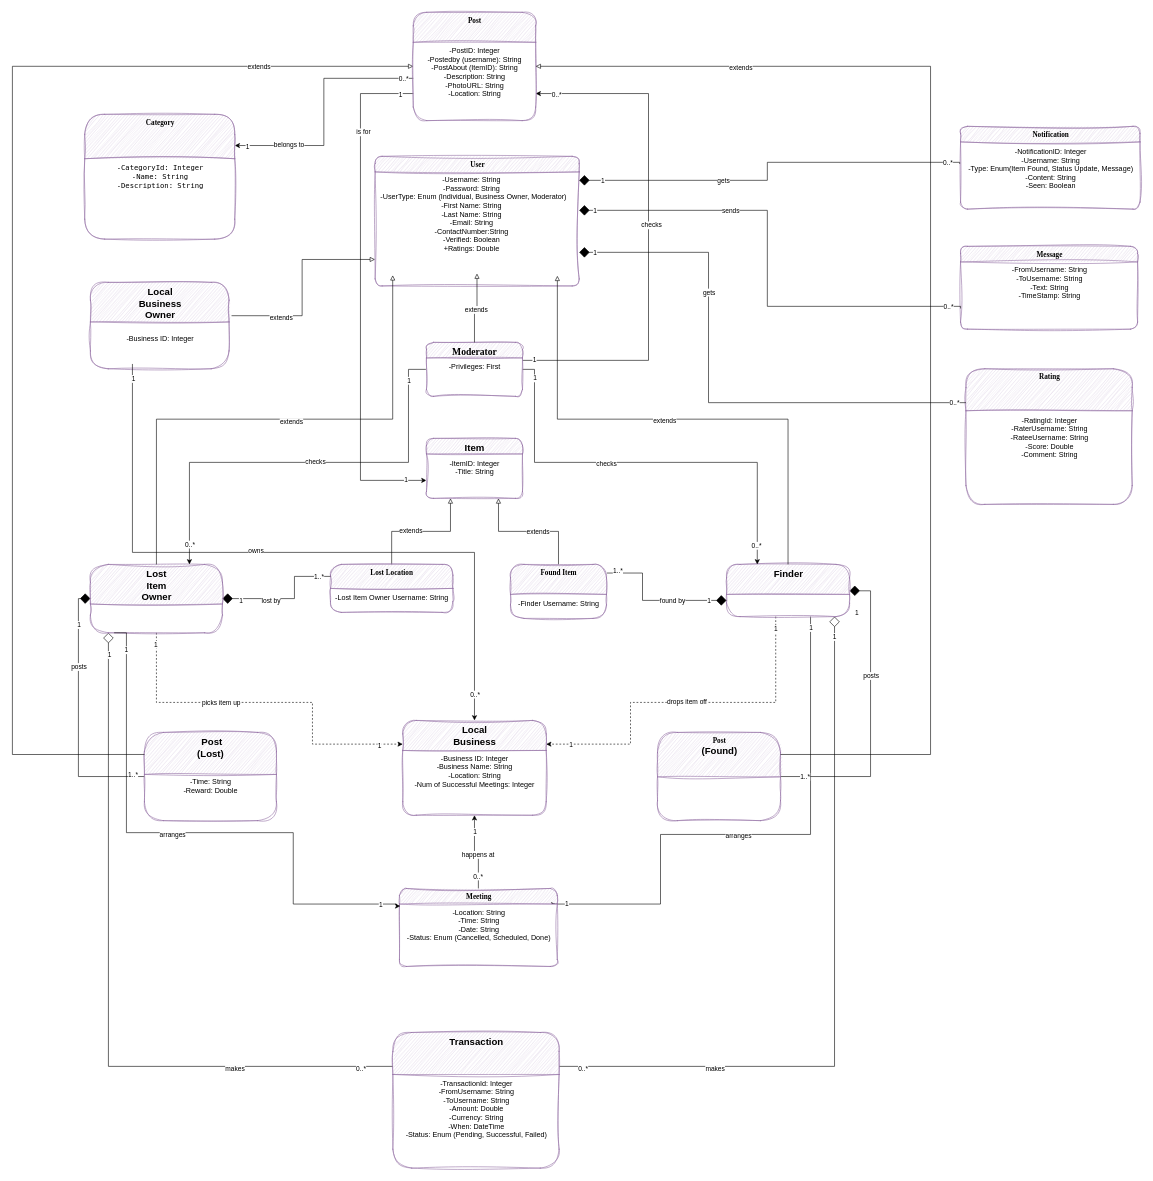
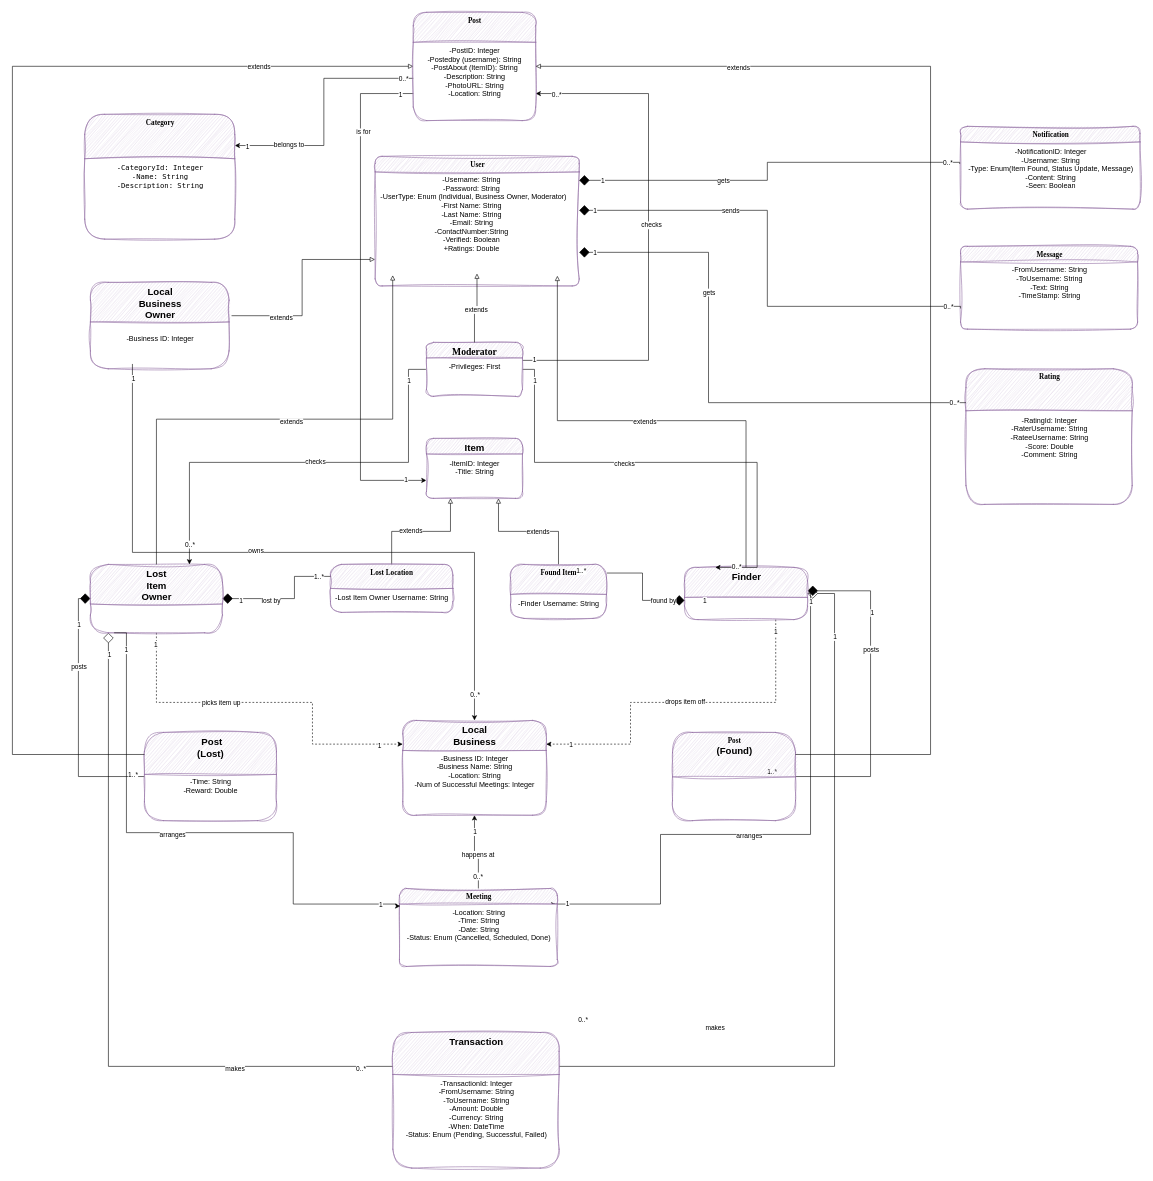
- <mxCell id="32" value="&lt;span id=&quot;docs-internal-guid-a88b9b18-7fff-cebd-dcaf-61405e9e3261&quot; style=&quot;font-size:12pt;font-family:Calibri,sans-serif;color:#000000;background-color:transparent;font-weight:700;font-style:normal;font-variant:normal;text-decoration:none;vertical-align:baseline;white-space:pre;white-space:pre-wrap;&quot;&gt;Finder&lt;/span&gt;" style="swimlane;html=1;fontStyle=1;align=center;verticalAlign=top;childLayout=stackLayout;horizontal=1;startSize=50;horizontalStack=0;resizeParent=1;resizeLast=0;collapsible=1;marginBottom=0;swimlaneFillColor=#ffffff;rounded=1;shadow=0;comic=0;labelBackgroundColor=none;strokeWidth=1;fillColor=#e1d5e7;fontFamily=Verdana;fontSize=12;sketch=1;curveFitting=1;jiggle=2;strokeColor=#9673a6;" parent="1" vertex="1"><mxGeometry x="1210" y="940" width="205" height="87" as="geometry" /></mxCell>
+ <mxCell id="32" value="&lt;span id=&quot;docs-internal-guid-a88b9b18-7fff-cebd-dcaf-61405e9e3261&quot; style=&quot;font-size:12pt;font-family:Calibri,sans-serif;color:#000000;background-color:transparent;font-weight:700;font-style:normal;font-variant:normal;text-decoration:none;vertical-align:baseline;white-space:pre;white-space:pre-wrap;&quot;&gt;Finder&lt;/span&gt;" style="swimlane;html=1;fontStyle=1;align=center;verticalAlign=top;childLayout=stackLayout;horizontal=1;startSize=50;horizontalStack=0;resizeParent=1;resizeLast=0;collapsible=1;marginBottom=0;swimlaneFillColor=#ffffff;rounded=1;shadow=0;comic=0;labelBackgroundColor=none;strokeWidth=1;fillColor=#e1d5e7;fontFamily=Verdana;fontSize=12;sketch=1;curveFitting=1;jiggle=2;strokeColor=#9673a6;" parent="1" vertex="1"><mxGeometry x="1140" y="945" width="205" height="87" as="geometry" /></mxCell>
- <mxCell id="98" value="Post&lt;div&gt;&lt;font face=&quot;Calibri, sans-serif&quot;&gt;&lt;span style=&quot;font-size: 16px;&quot;&gt;(Found)&lt;/span&gt;&lt;/font&gt;&lt;/div&gt;" style="swimlane;html=1;fontStyle=1;align=center;verticalAlign=top;childLayout=stackLayout;horizontal=1;startSize=74;horizontalStack=0;resizeParent=1;resizeLast=0;collapsible=1;marginBottom=0;swimlaneFillColor=#ffffff;rounded=1;shadow=0;comic=0;labelBackgroundColor=none;strokeWidth=1;fillColor=#e1d5e7;fontFamily=Verdana;fontSize=12;sketch=1;curveFitting=1;jiggle=2;strokeColor=#9673a6;" parent="1" vertex="1"><mxGeometry x="1095" y="1220" width="205" height="147" as="geometry" /></mxCell>
+ <mxCell id="98" value="Post&lt;div&gt;&lt;font face=&quot;Calibri, sans-serif&quot;&gt;&lt;span style=&quot;font-size: 16px;&quot;&gt;(Found)&lt;/span&gt;&lt;/font&gt;&lt;/div&gt;" style="swimlane;html=1;fontStyle=1;align=center;verticalAlign=top;childLayout=stackLayout;horizontal=1;startSize=74;horizontalStack=0;resizeParent=1;resizeLast=0;collapsible=1;marginBottom=0;swimlaneFillColor=#ffffff;rounded=1;shadow=0;comic=0;labelBackgroundColor=none;strokeWidth=1;fillColor=#e1d5e7;fontFamily=Verdana;fontSize=12;sketch=1;curveFitting=1;jiggle=2;strokeColor=#9673a6;" parent="1" vertex="1"><mxGeometry x="1120" y="1220" width="205" height="147" as="geometry" /></mxCell>
